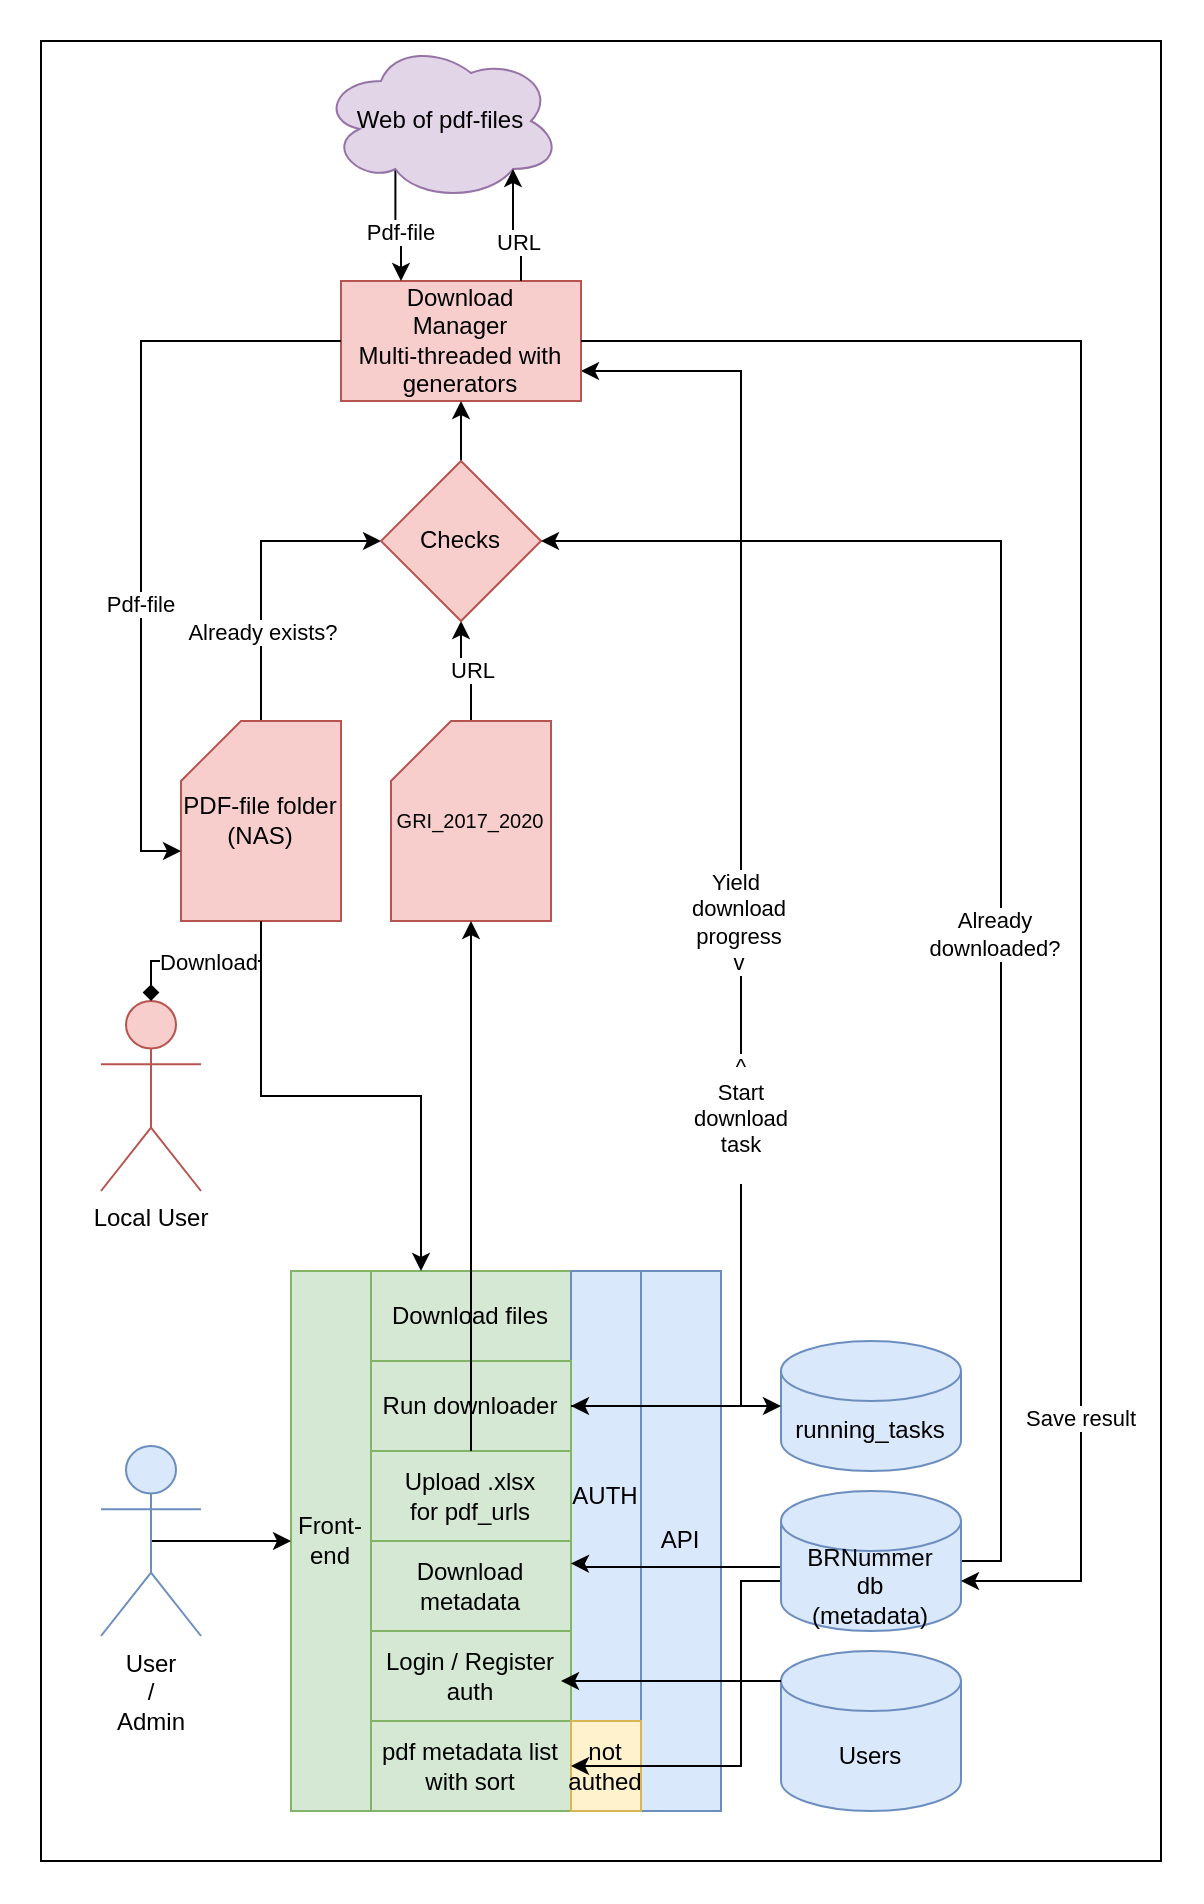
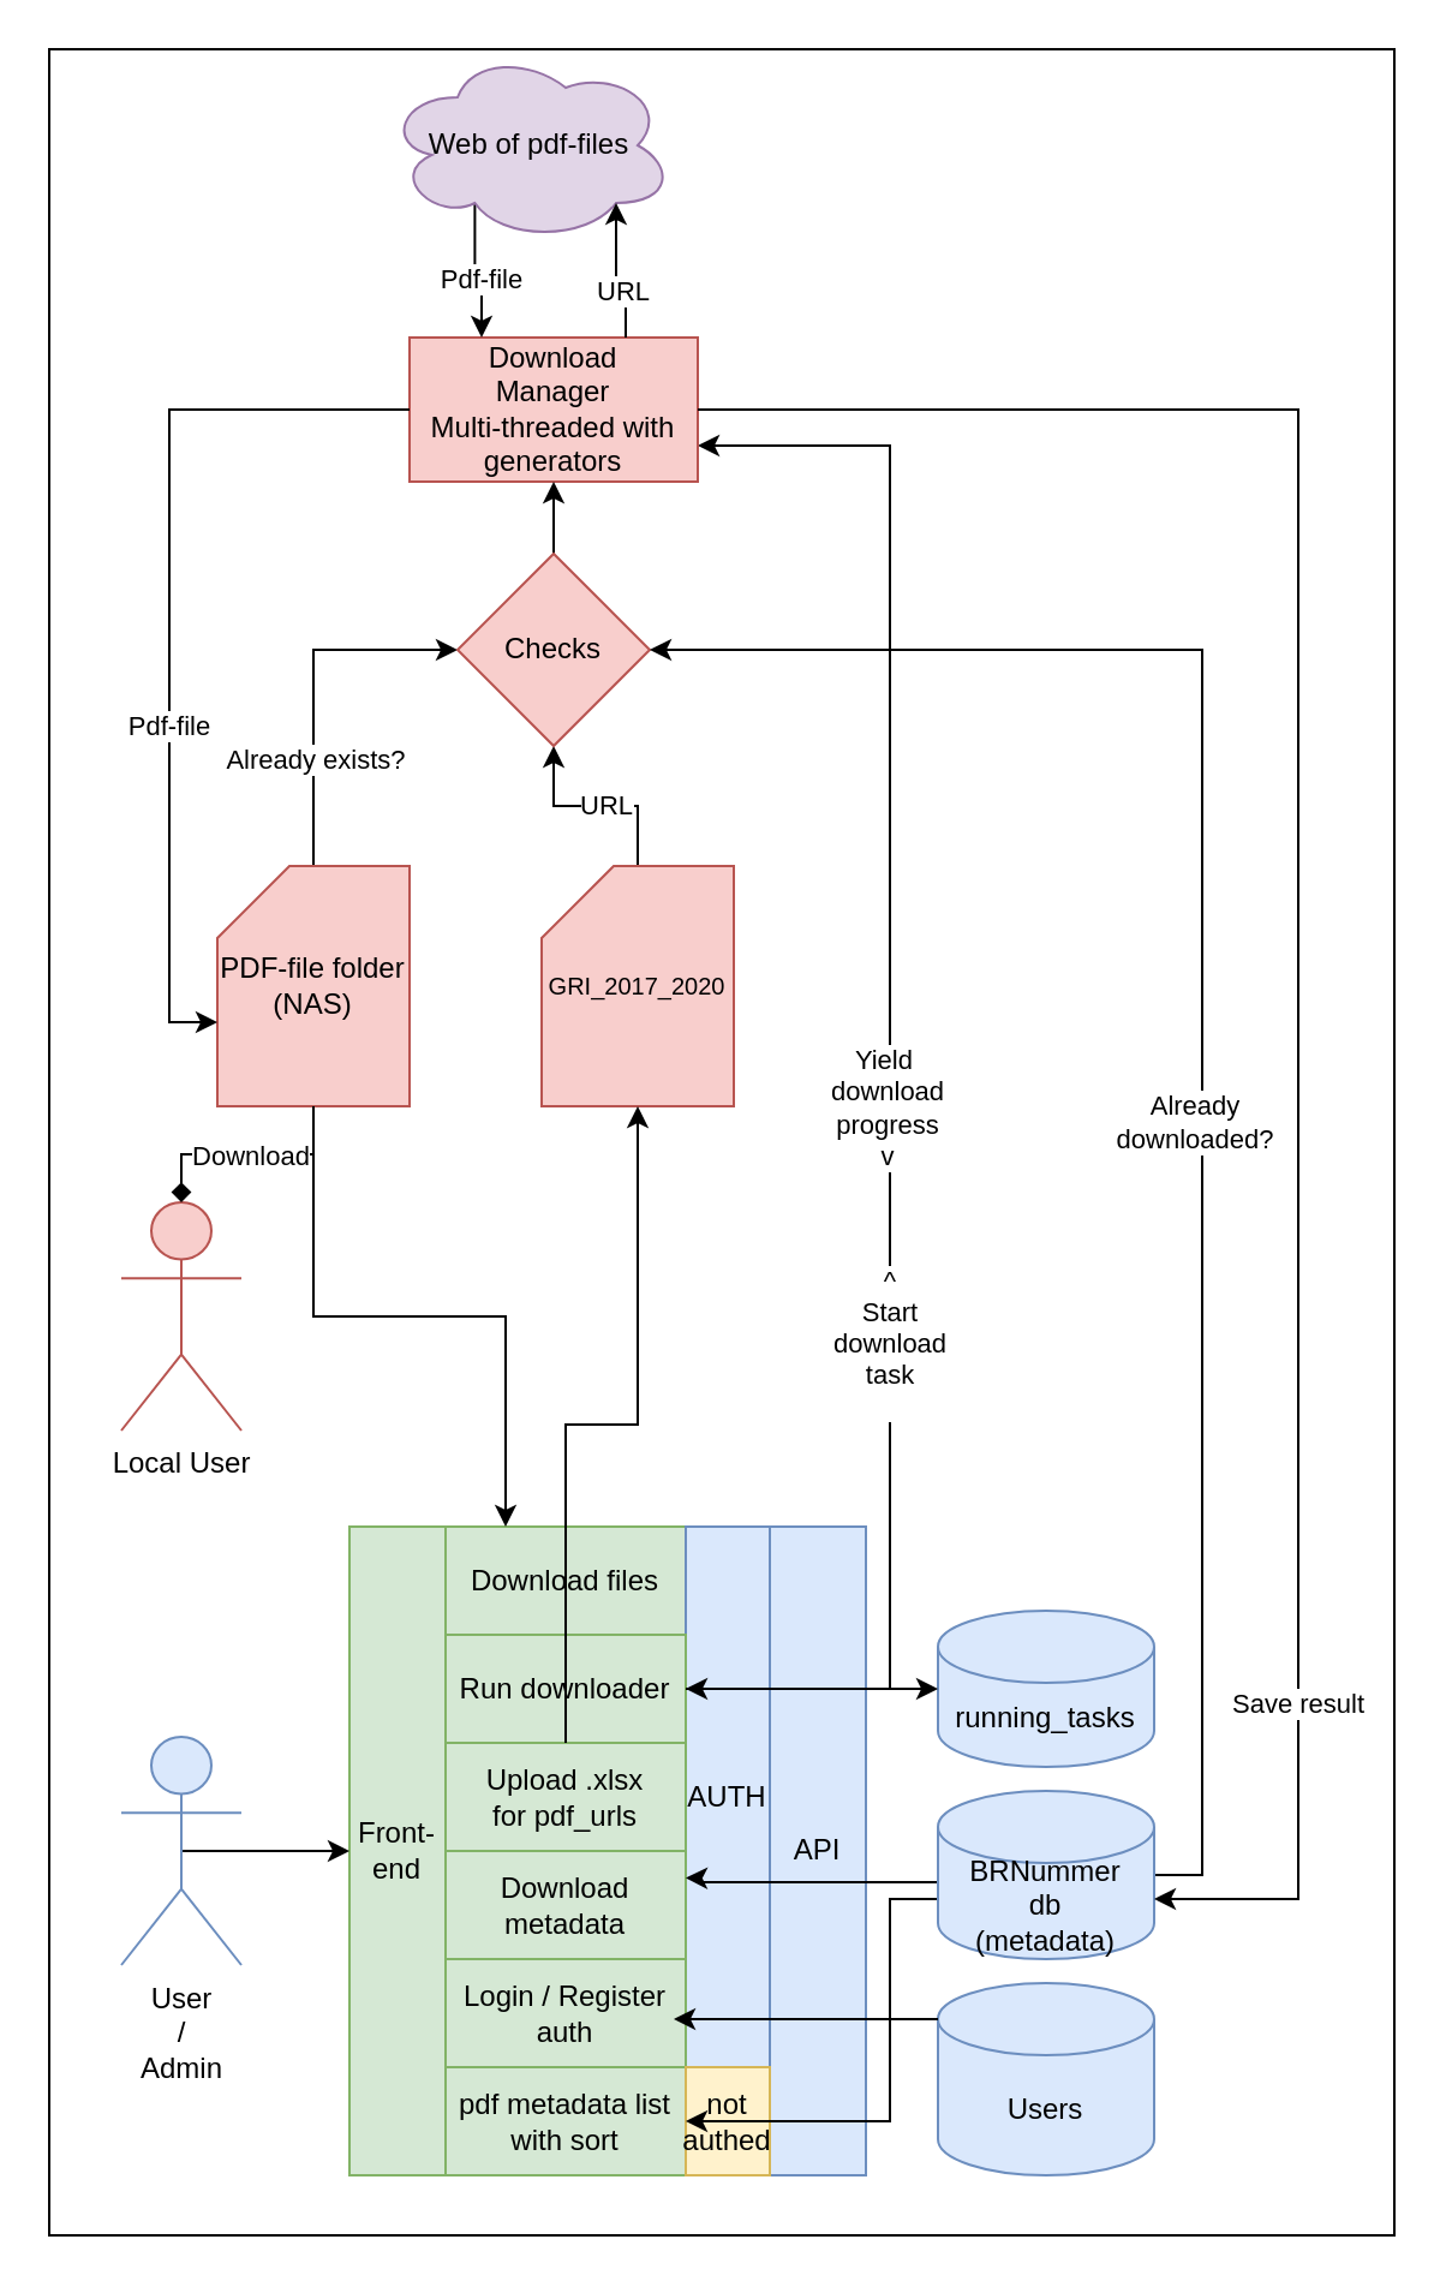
- <mxCell id="23" value="&lt;font style=&quot;font-size: 10px;&quot;&gt;GRI_2017_2020&lt;/font&gt;" style="shape=card;whiteSpace=wrap;html=1;fillColor=#f8cecc;strokeColor=#b85450;" parent="1" vertex="1"><mxGeometry x="195" y="360" width="80" height="100" as="geometry" /></mxCell>
+ <mxCell id="23" value="&lt;font style=&quot;font-size: 10px;&quot;&gt;GRI_2017_2020&lt;/font&gt;" style="shape=card;whiteSpace=wrap;html=1;fillColor=#f8cecc;strokeColor=#b85450;" parent="1" vertex="1"><mxGeometry x="225" y="360" width="80" height="100" as="geometry" /></mxCell>
